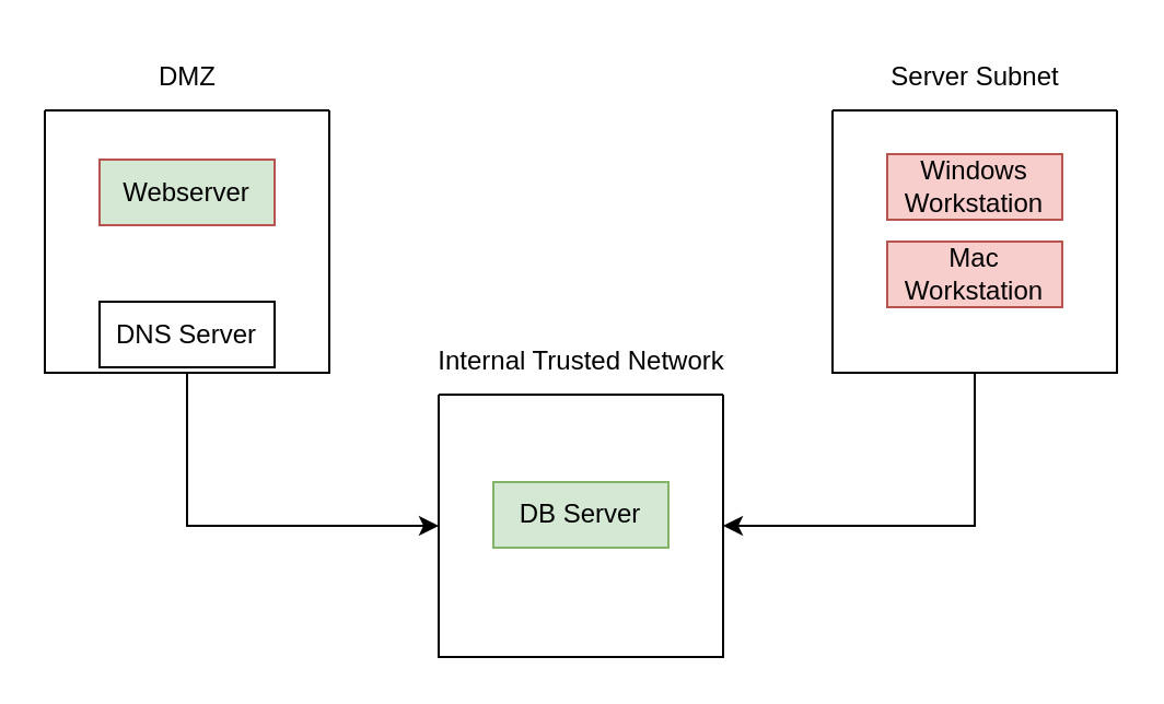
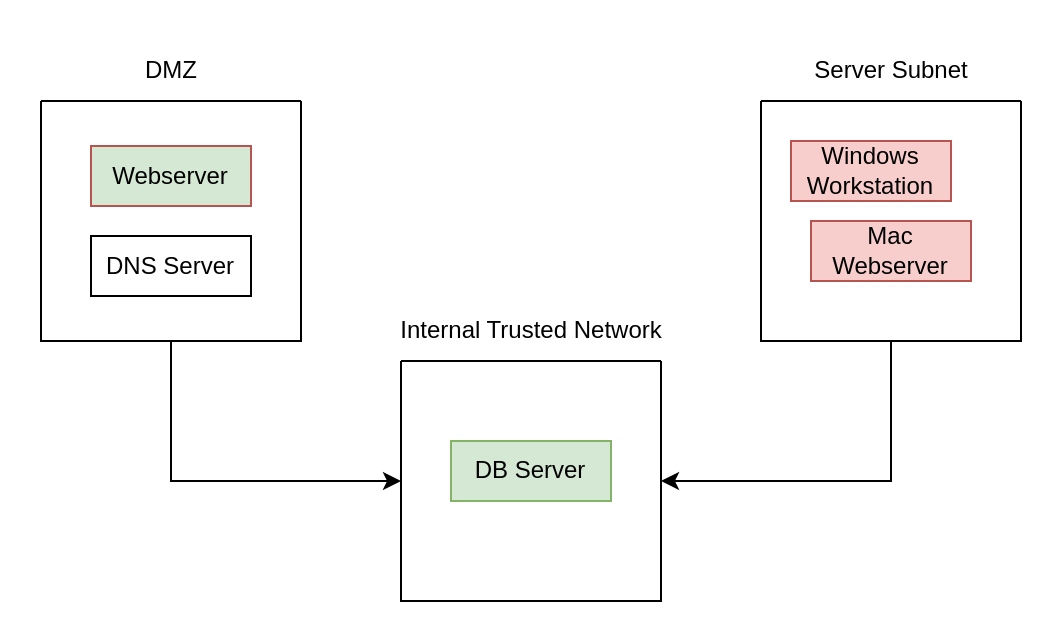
- <mxCell id="12" value="Windows Workstation" style="rounded=0;whiteSpace=wrap;html=1;fillColor=#f8cecc;strokeColor=#b85450;" vertex="1" parent="11"><mxGeometry x="25" y="20" width="80" height="30" as="geometry" /></mxCell>
+ <mxCell id="12" value="Windows Workstation" style="rounded=0;whiteSpace=wrap;html=1;fillColor=#f8cecc;strokeColor=#b85450;" vertex="1" parent="11"><mxGeometry x="15" y="20" width="80" height="30" as="geometry" /></mxCell>
- <mxCell id="13" value="Mac Workstation" style="rounded=0;whiteSpace=wrap;html=1;fillColor=#f8cecc;strokeColor=#b85450;" vertex="1" parent="11"><mxGeometry x="25" y="60" width="80" height="30" as="geometry" /></mxCell>
+ <mxCell id="13" value="Mac Webserver" style="rounded=0;whiteSpace=wrap;html=1;fillColor=#f8cecc;strokeColor=#b85450;" vertex="1" parent="11"><mxGeometry x="25" y="60" width="80" height="30" as="geometry" /></mxCell>
- <mxCell id="8" value="DNS Server" style="rounded=0;whiteSpace=wrap;html=1;" vertex="1" parent="6"><mxGeometry x="25" y="87.5" width="80" height="30" as="geometry" /></mxCell>
+ <mxCell id="8" value="DNS Server" style="rounded=0;whiteSpace=wrap;html=1;" vertex="1" parent="6"><mxGeometry x="25" y="67.5" width="80" height="30" as="geometry" /></mxCell>
